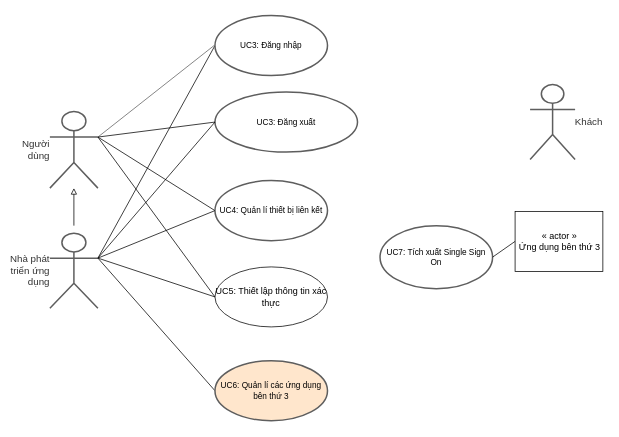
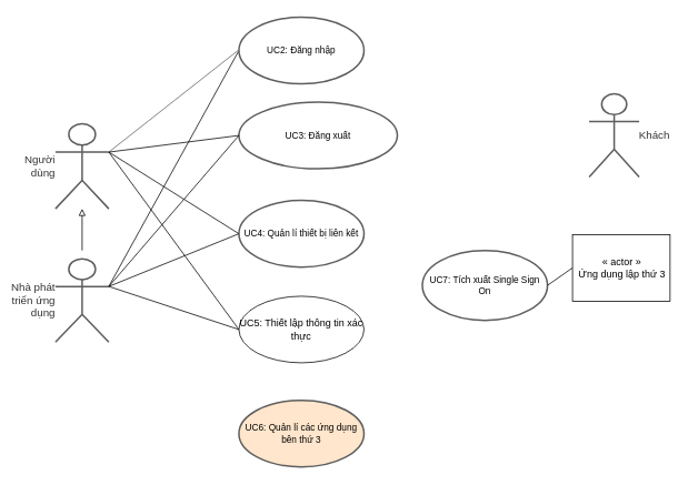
- <mxCell id="6" value="UC3: Đăng nhập" style="html=1;whiteSpace=wrap;ellipse;whiteSpace=wrap;fontSize=11;spacing=3;strokeColor=#5e5e5e;strokeOpacity=100;rounded=1;absoluteArcSize=1;arcSize=7.2;strokeWidth=2;" parent="1" vertex="1" zOrder="5"><mxGeometry x="240" y="20" width="150" height="80" as="geometry" /></mxCell>
+ <mxCell id="6" value="UC2: Đăng nhập" style="html=1;whiteSpace=wrap;ellipse;whiteSpace=wrap;fontSize=11;spacing=3;strokeColor=#5e5e5e;strokeOpacity=100;rounded=1;absoluteArcSize=1;arcSize=7.2;strokeWidth=2;" parent="1" vertex="1" zOrder="5"><mxGeometry x="240" y="20" width="150" height="80" as="geometry" /></mxCell>
- <mxCell id="15" value="« actor »&lt;br&gt;Ứng dụng bên thứ 3" style="html=1;" parent="1" vertex="1"><mxGeometry x="640" y="281" width="117" height="80" as="geometry" /></mxCell>
+ <mxCell id="15" value="« actor »&lt;br&gt;Ứng dụng lập thứ 3" style="html=1;" parent="1" vertex="1"><mxGeometry x="640" y="281" width="117" height="80" as="geometry" /></mxCell>
- <mxCell id="9" style="edgeStyle=none;rounded=0;orthogonalLoop=1;jettySize=auto;html=1;exitX=0;exitY=0.5;exitDx=0;exitDy=0;startArrow=none;startFill=0;endArrow=none;endFill=0;entryX=1;entryY=0.333;entryDx=0;entryDy=0;entryPerimeter=0;" parent="1" source="10" target="8" edge="1"><mxGeometry relative="1" as="geometry"><mxPoint x="40" y="470" as="targetPoint" /></mxGeometry></mxCell>
